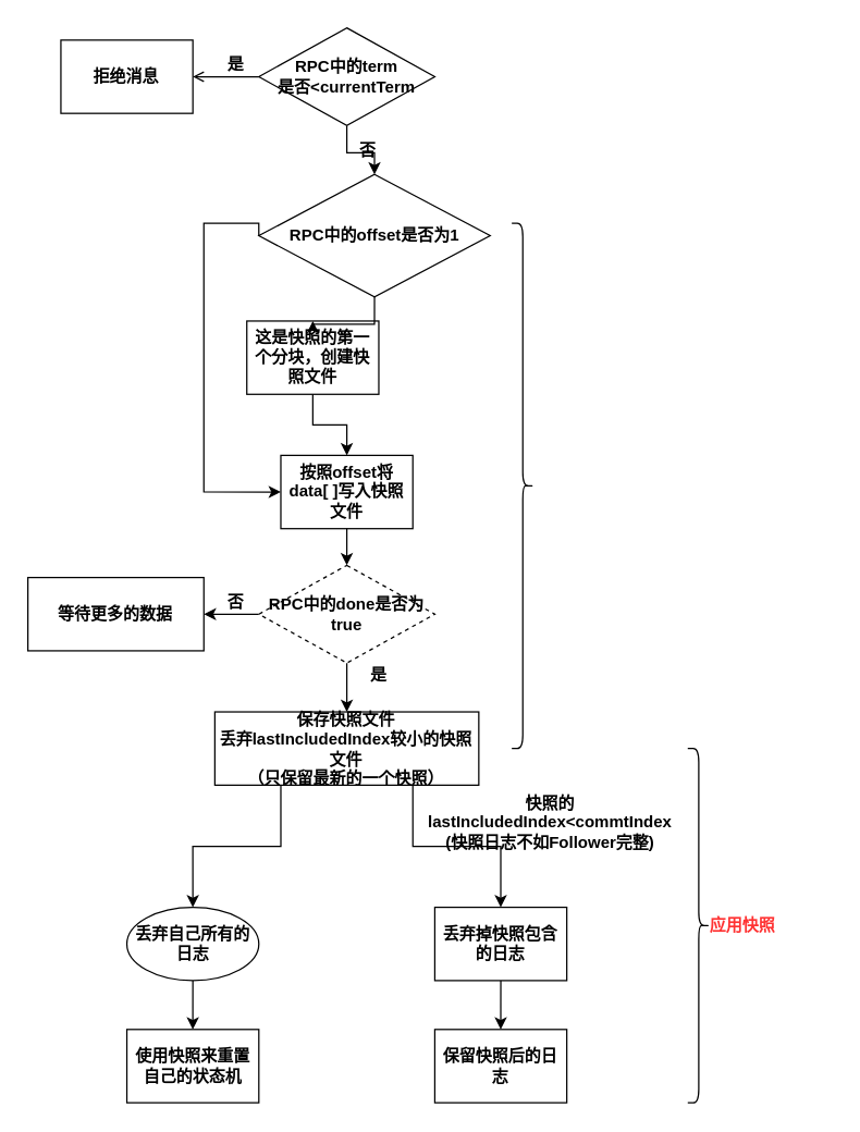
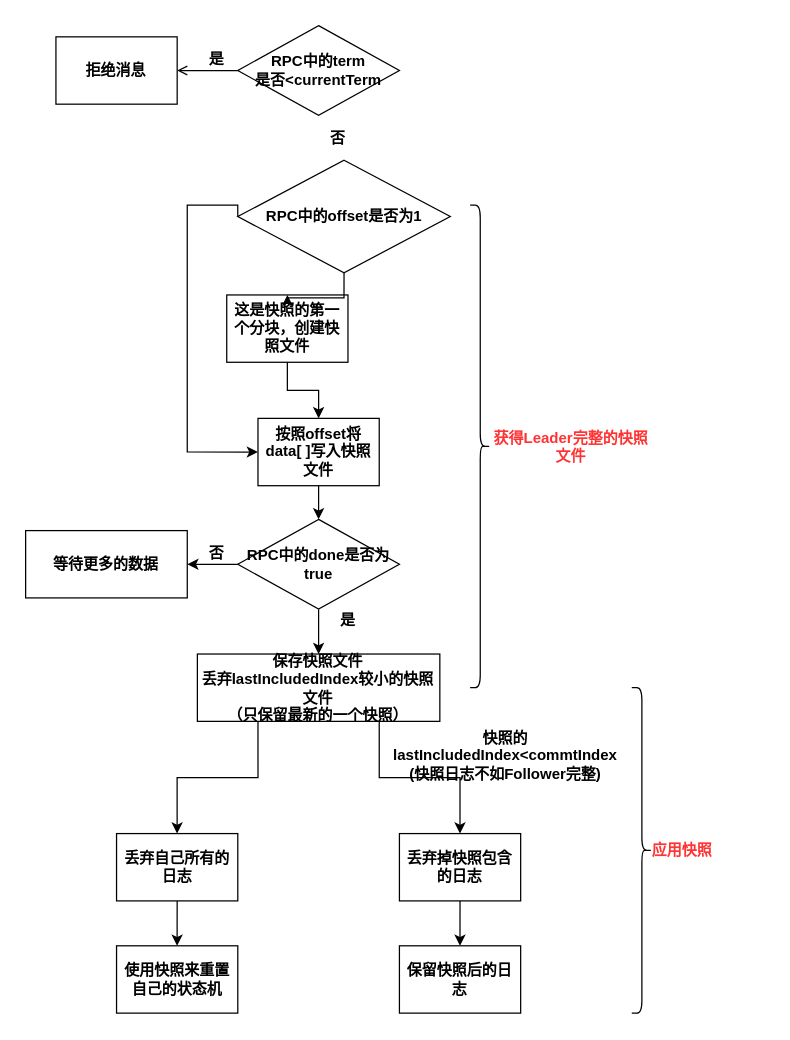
- <mxCell id="7" style="edgeStyle=orthogonalEdgeStyle;rounded=0;orthogonalLoop=1;jettySize=auto;html=1;exitX=0.5;exitY=1;exitDx=0;exitDy=0;entryX=0.5;entryY=0;entryDx=0;entryDy=0;" parent="2" source="3" target="6" edge="1"><mxGeometry relative="1" as="geometry" /></mxCell>
+ <mxCell id="24" value="&lt;b&gt;&lt;font color=&quot;#ff3333&quot;&gt;获得Leader完整的快照文件&lt;/font&gt;&lt;/b&gt;" style="text;html=1;strokeColor=none;fillColor=none;align=center;verticalAlign=middle;whiteSpace=wrap;rounded=0;" parent="2" vertex="1"><mxGeometry x="371.781" y="327.67" width="129.315" height="17.955" as="geometry" /></mxCell>
- <mxCell id="17" value="&lt;b&gt;RPC中的done是否为true&lt;br&gt;&lt;/b&gt;" style="rhombus;whiteSpace=wrap;html=1;dashed=1;" parent="2" vertex="1"><mxGeometry x="169.726" y="395" width="129.315" height="71.818" as="geometry" /></mxCell>
+ <mxCell id="17" value="&lt;b&gt;RPC中的done是否为true&lt;br&gt;&lt;/b&gt;" style="rhombus;whiteSpace=wrap;html=1;" parent="2" vertex="1"><mxGeometry x="169.726" y="395" width="129.315" height="71.818" as="geometry" /></mxCell>
- <mxCell id="25" value="&lt;b&gt;丢弃自己所有的日志&lt;/b&gt;" style="ellipse;whiteSpace=wrap;html=1;" parent="2" vertex="1"><mxGeometry x="72.74" y="646.364" width="96.986" height="53.864" as="geometry" /></mxCell>
+ <mxCell id="25" value="&lt;b&gt;丢弃自己所有的日志&lt;/b&gt;" style="rounded=0;whiteSpace=wrap;html=1;" parent="2" vertex="1"><mxGeometry x="72.74" y="646.364" width="96.986" height="53.864" as="geometry" /></mxCell>
